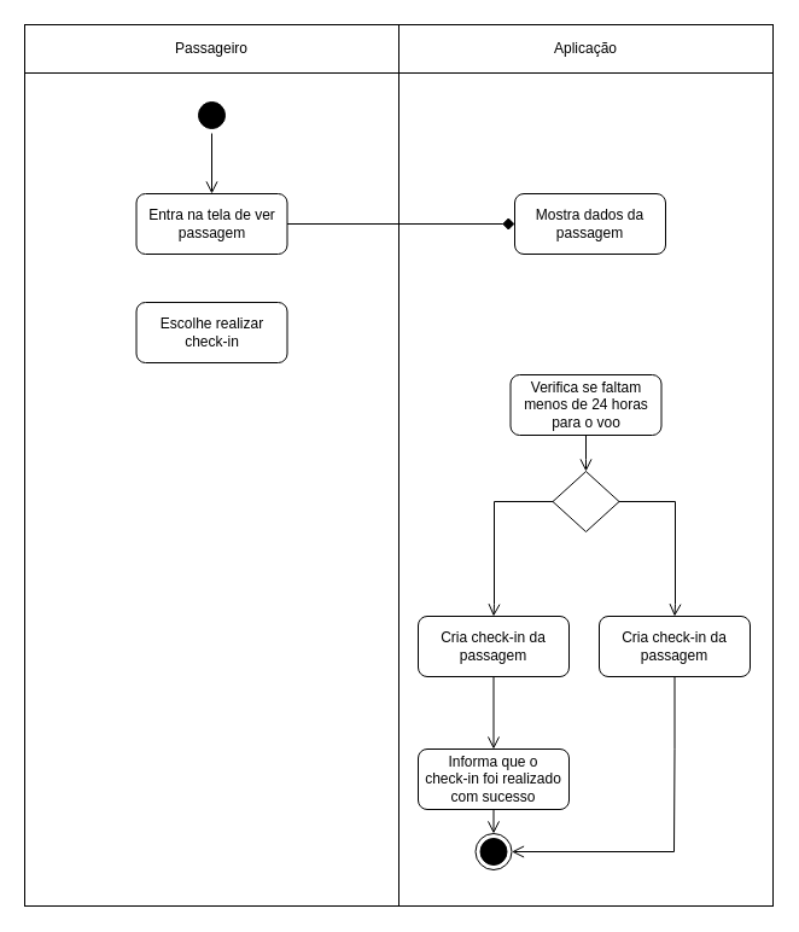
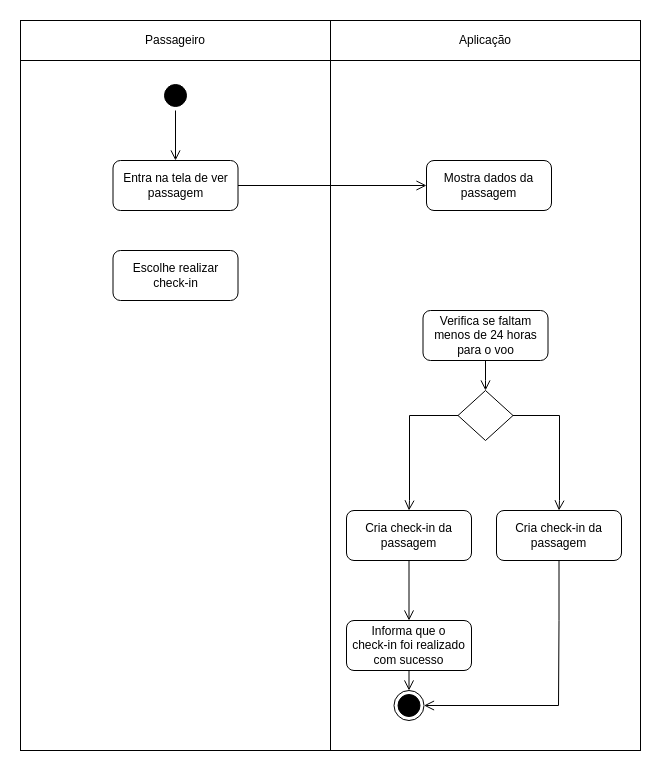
- <mxCell id="10" value="" style="edgeStyle=orthogonalEdgeStyle;html=1;verticalAlign=bottom;endArrow=diamond;endSize=8;strokeColor=#000000;rounded=0;entryX=0;entryY=0.5;entryDx=0;entryDy=0;exitX=1;exitY=0.5;exitDx=0;exitDy=0;" parent="1" source="8" target="9" edge="1"><mxGeometry relative="1" as="geometry"><mxPoint x="306" y="240" as="targetPoint" /><mxPoint x="306" y="190" as="sourcePoint" /></mxGeometry></mxCell>
+ <mxCell id="10" value="" style="edgeStyle=orthogonalEdgeStyle;html=1;verticalAlign=bottom;endArrow=open;endSize=8;strokeColor=#000000;rounded=0;entryX=0;entryY=0.5;entryDx=0;entryDy=0;exitX=1;exitY=0.5;exitDx=0;exitDy=0;" parent="1" source="8" target="9" edge="1"><mxGeometry relative="1" as="geometry"><mxPoint x="306" y="240" as="targetPoint" /><mxPoint x="306" y="190" as="sourcePoint" /></mxGeometry></mxCell>
